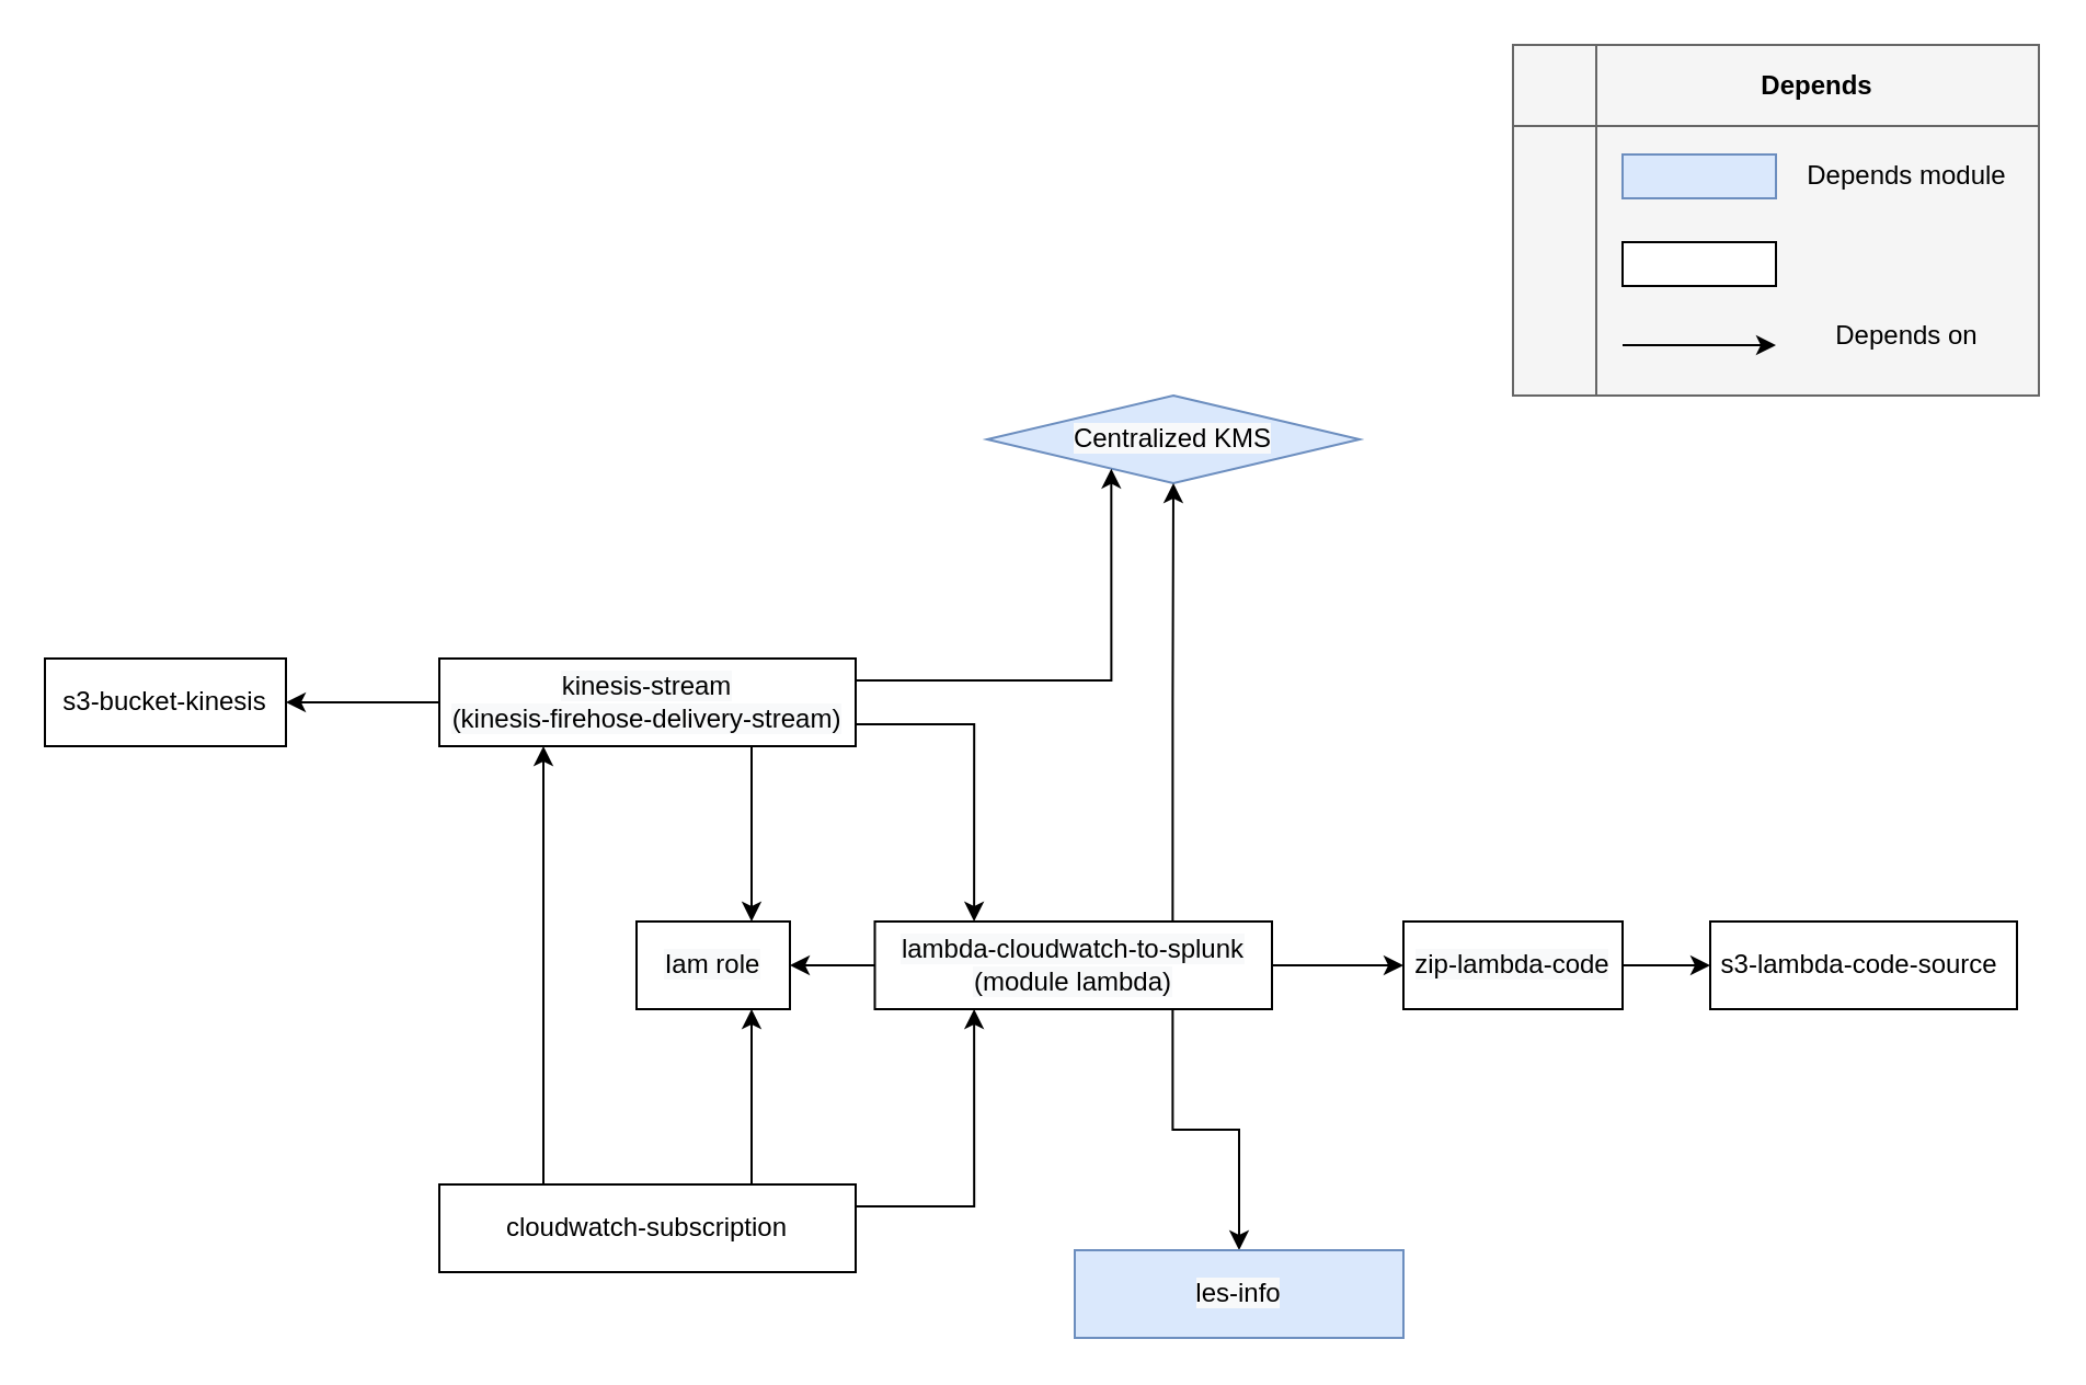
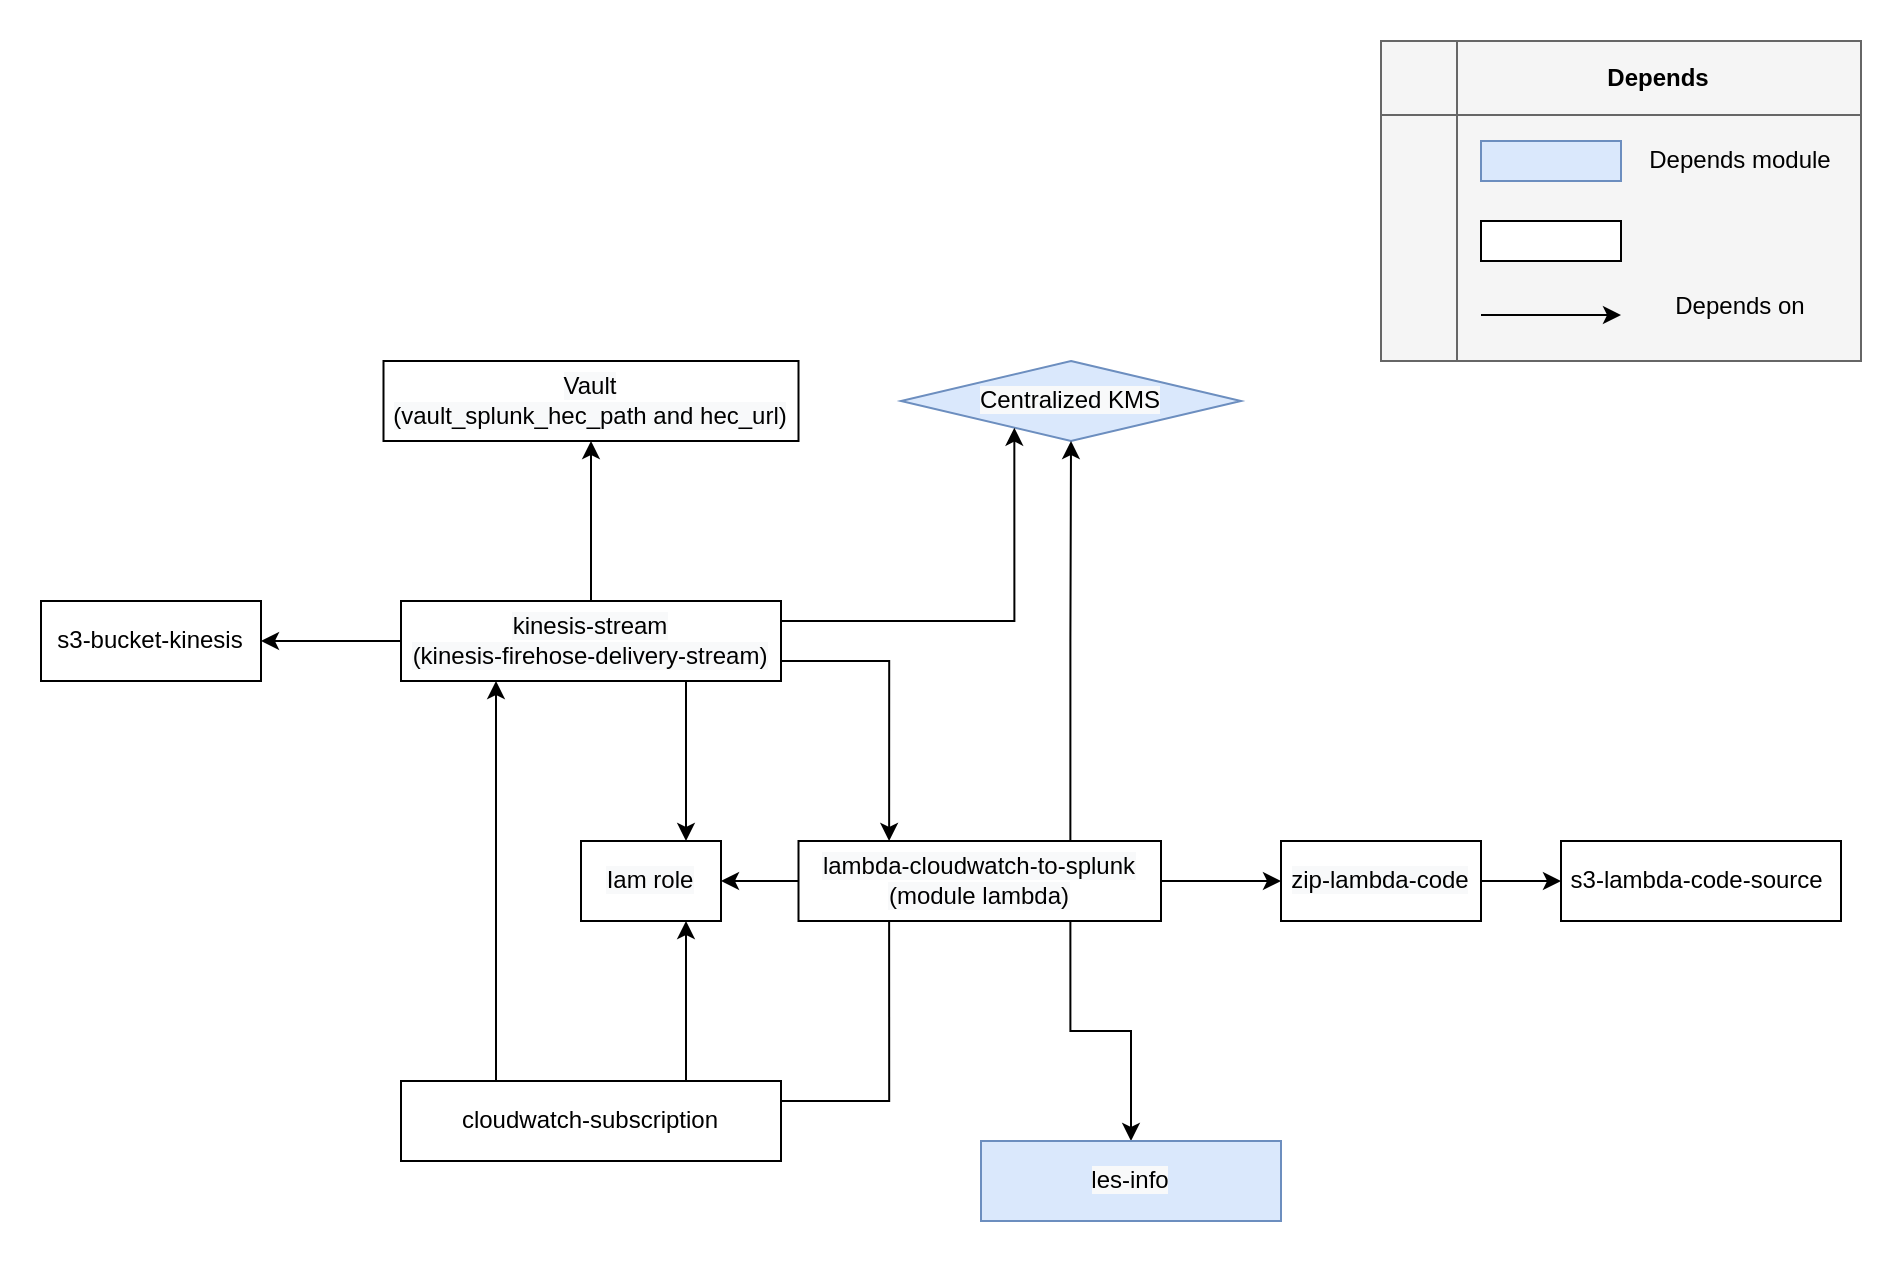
+ <mxCell id="32" value="&lt;span style=&quot;color: rgb(0 , 0 , 0) ; font-family: &amp;#34;helvetica&amp;#34; ; font-size: 12px ; font-style: normal ; font-weight: 400 ; letter-spacing: normal ; text-align: center ; text-indent: 0px ; text-transform: none ; word-spacing: 0px ; background-color: rgb(248 , 249 , 250) ; display: inline ; float: none&quot;&gt;Vault&lt;/span&gt;&lt;br style=&quot;color: rgb(0 , 0 , 0) ; font-family: &amp;#34;helvetica&amp;#34; ; font-size: 12px ; font-style: normal ; font-weight: 400 ; letter-spacing: normal ; text-align: center ; text-indent: 0px ; text-transform: none ; word-spacing: 0px ; background-color: rgb(248 , 249 , 250)&quot;&gt;&lt;span style=&quot;color: rgb(0 , 0 , 0) ; font-family: &amp;#34;helvetica&amp;#34; ; font-size: 12px ; font-style: normal ; font-weight: 400 ; letter-spacing: normal ; text-align: center ; text-indent: 0px ; text-transform: none ; word-spacing: 0px ; background-color: rgb(248 , 249 , 250) ; display: inline ; float: none&quot;&gt;(vault_splunk_hec_path and hec_url)&lt;/span&gt;" style="rounded=0;whiteSpace=wrap;html=1;labelBackgroundColor=none;labelBorderColor=none;" vertex="1" parent="1"><mxGeometry x="191.25" y="180" width="207.5" height="40" as="geometry" /></mxCell>
+ <mxCell id="26" style="edgeStyle=orthogonalEdgeStyle;rounded=0;orthogonalLoop=1;jettySize=auto;html=1;exitX=0.5;exitY=0;exitDx=0;exitDy=0;entryX=0.5;entryY=1;entryDx=0;entryDy=0;" edge="1" parent="1" source="31" target="32"><mxGeometry relative="1" as="geometry" /></mxCell>
- <mxCell id="13" style="edgeStyle=orthogonalEdgeStyle;rounded=0;orthogonalLoop=1;jettySize=auto;html=1;exitX=1;exitY=0.25;exitDx=0;exitDy=0;entryX=0.25;entryY=1;entryDx=0;entryDy=0;" edge="1" parent="1" source="16" target="25"><mxGeometry relative="1" as="geometry" /></mxCell>
+ <mxCell id="13" style="edgeStyle=orthogonalEdgeStyle;rounded=0;orthogonalLoop=1;jettySize=auto;html=1;exitX=1;exitY=0.25;exitDx=0;exitDy=0;entryX=0.25;entryY=1;entryDx=0;entryDy=0;endArrow=none;" edge="1" parent="1" source="16" target="25"><mxGeometry relative="1" as="geometry" /></mxCell>
